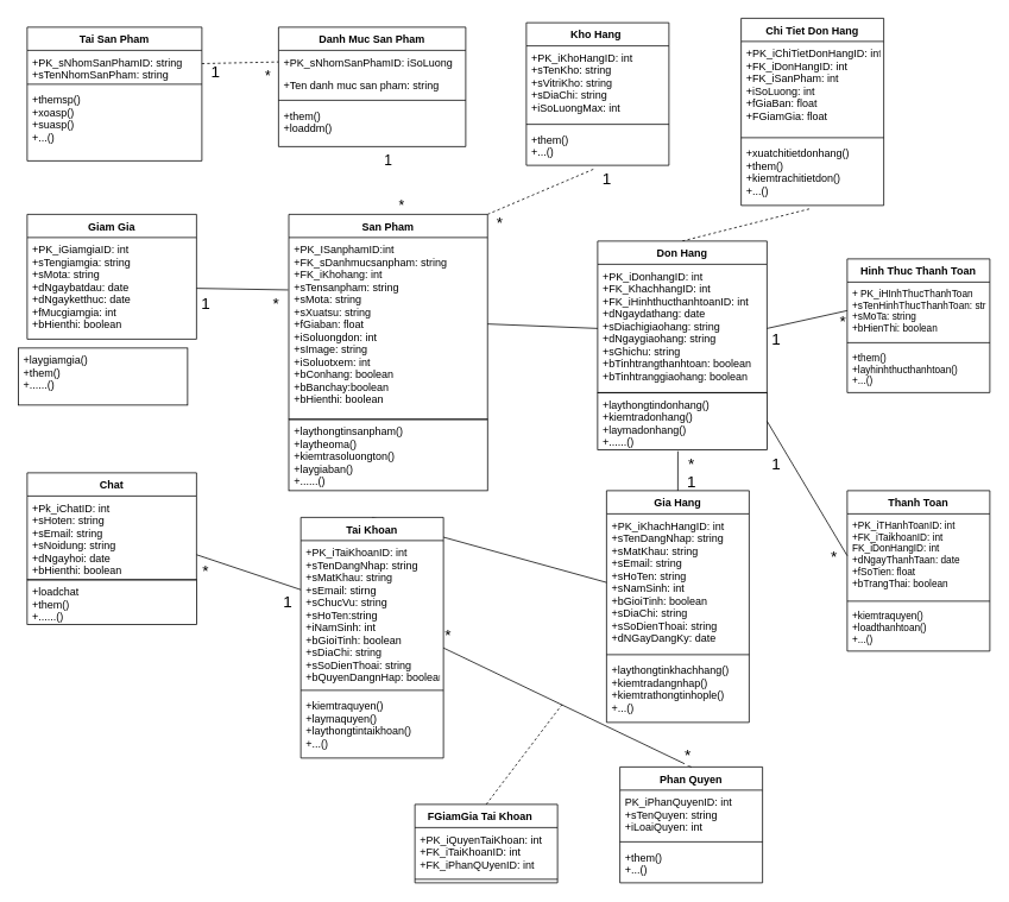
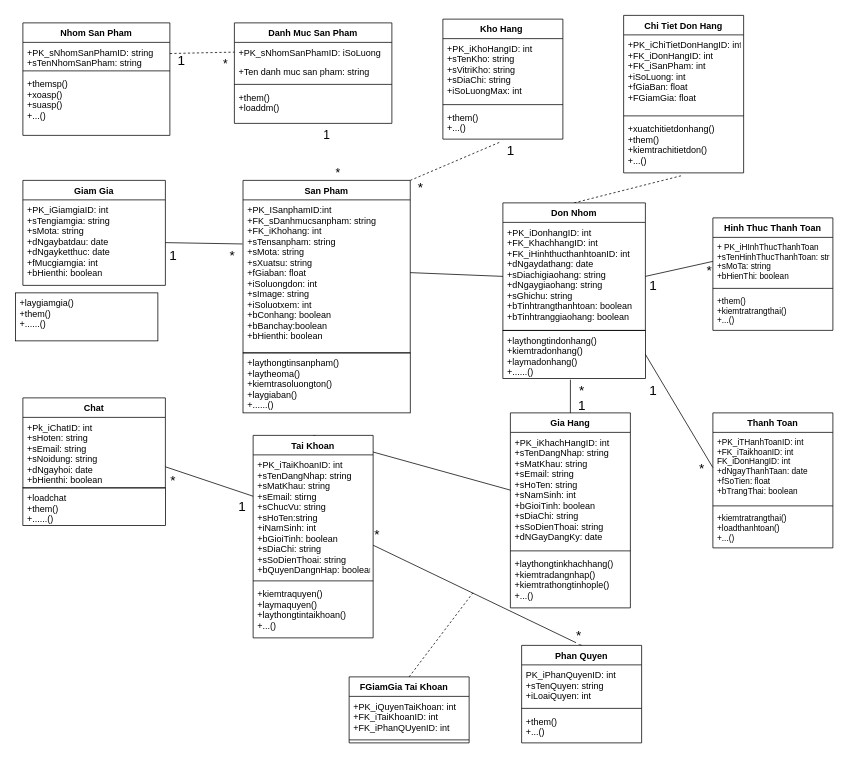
- <mxCell id="2" value="Tai San Pham" style="swimlane;fontStyle=1;align=center;verticalAlign=top;childLayout=stackLayout;horizontal=1;startSize=26;horizontalStack=0;resizeParent=1;resizeParentMax=0;resizeLast=0;collapsible=1;marginBottom=0;" vertex="1" parent="1"><mxGeometry x="30" y="30" width="196" height="150" as="geometry" /></mxCell>
+ <mxCell id="2" value="Nhom San Pham" style="swimlane;fontStyle=1;align=center;verticalAlign=top;childLayout=stackLayout;horizontal=1;startSize=26;horizontalStack=0;resizeParent=1;resizeParentMax=0;resizeLast=0;collapsible=1;marginBottom=0;" vertex="1" parent="1"><mxGeometry x="30" y="30" width="196" height="150" as="geometry" /></mxCell>
- <mxCell id="44" value="Don Hang" style="swimlane;fontStyle=1;align=center;verticalAlign=top;childLayout=stackLayout;horizontal=1;startSize=26;horizontalStack=0;resizeParent=1;resizeLast=0;collapsible=1;marginBottom=0;rounded=0;shadow=0;strokeWidth=1;" vertex="1" parent="1"><mxGeometry x="670" y="270" width="190" height="170" as="geometry"><mxRectangle x="230" y="140" width="160" height="26" as="alternateBounds" /></mxGeometry></mxCell>
+ <mxCell id="44" value="Don Nhom" style="swimlane;fontStyle=1;align=center;verticalAlign=top;childLayout=stackLayout;horizontal=1;startSize=26;horizontalStack=0;resizeParent=1;resizeLast=0;collapsible=1;marginBottom=0;rounded=0;shadow=0;strokeWidth=1;" vertex="1" parent="1"><mxGeometry x="670" y="270" width="190" height="170" as="geometry"><mxRectangle x="230" y="140" width="160" height="26" as="alternateBounds" /></mxGeometry></mxCell>
- <mxCell id="77" value="+them()&#10;+layhinhthucthanhtoan()&#10;+...()" style="text;strokeColor=none;fillColor=none;align=left;verticalAlign=top;spacingLeft=4;spacingRight=4;overflow=hidden;rotatable=0;points=[[0,0.5],[1,0.5]];portConstraint=eastwest;fontSize=11;" vertex="1" parent="74"><mxGeometry y="98" width="160" height="52" as="geometry" /></mxCell>
+ <mxCell id="77" value="+them()&#10;+kiemtratrangthai()&#10;+...()" style="text;strokeColor=none;fillColor=none;align=left;verticalAlign=top;spacingLeft=4;spacingRight=4;overflow=hidden;rotatable=0;points=[[0,0.5],[1,0.5]];portConstraint=eastwest;fontSize=11;" vertex="1" parent="74"><mxGeometry y="98" width="160" height="52" as="geometry" /></mxCell>
- <mxCell id="73" value="+kiemtraquyen()&#10;+loadthanhtoan()&#10;+...()" style="text;strokeColor=none;fillColor=none;align=left;verticalAlign=top;spacingLeft=4;spacingRight=4;overflow=hidden;rotatable=0;points=[[0,0.5],[1,0.5]];portConstraint=eastwest;fontSize=11;" vertex="1" parent="70"><mxGeometry y="128" width="160" height="52" as="geometry" /></mxCell>
+ <mxCell id="73" value="+kiemtratrangthai()&#10;+loadthanhtoan()&#10;+...()" style="text;strokeColor=none;fillColor=none;align=left;verticalAlign=top;spacingLeft=4;spacingRight=4;overflow=hidden;rotatable=0;points=[[0,0.5],[1,0.5]];portConstraint=eastwest;fontSize=11;" vertex="1" parent="70"><mxGeometry y="128" width="160" height="52" as="geometry" /></mxCell>
